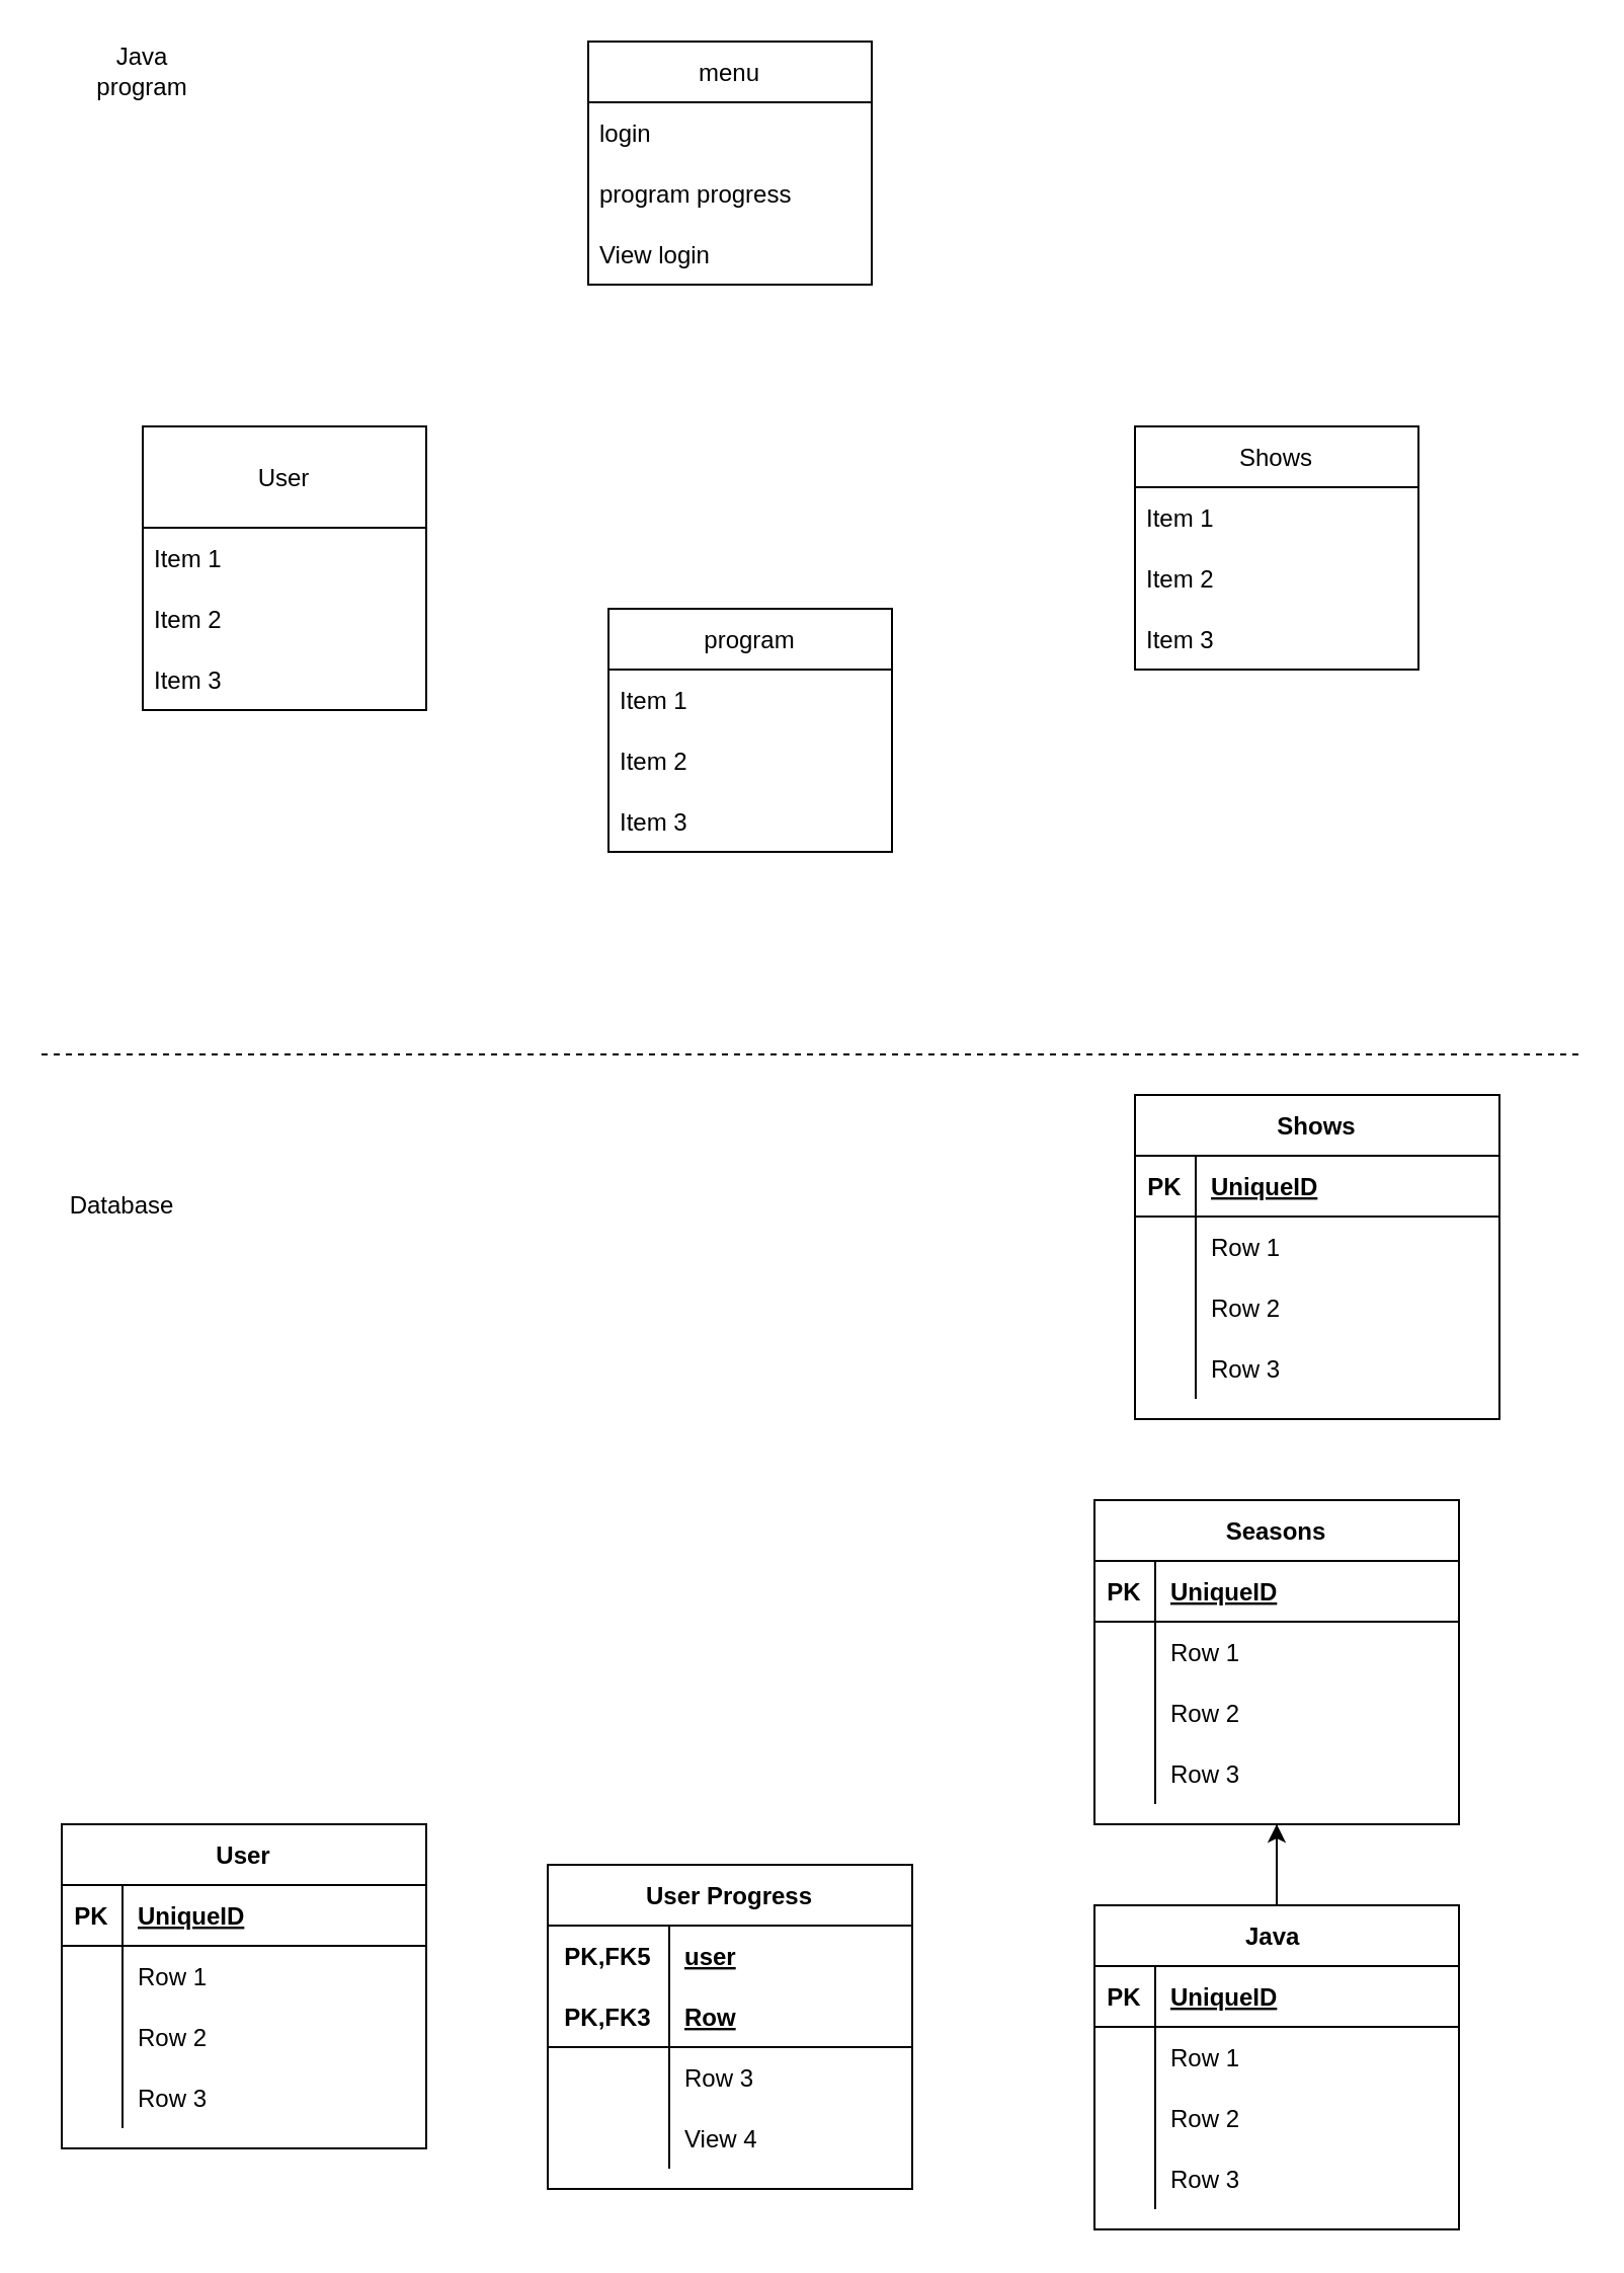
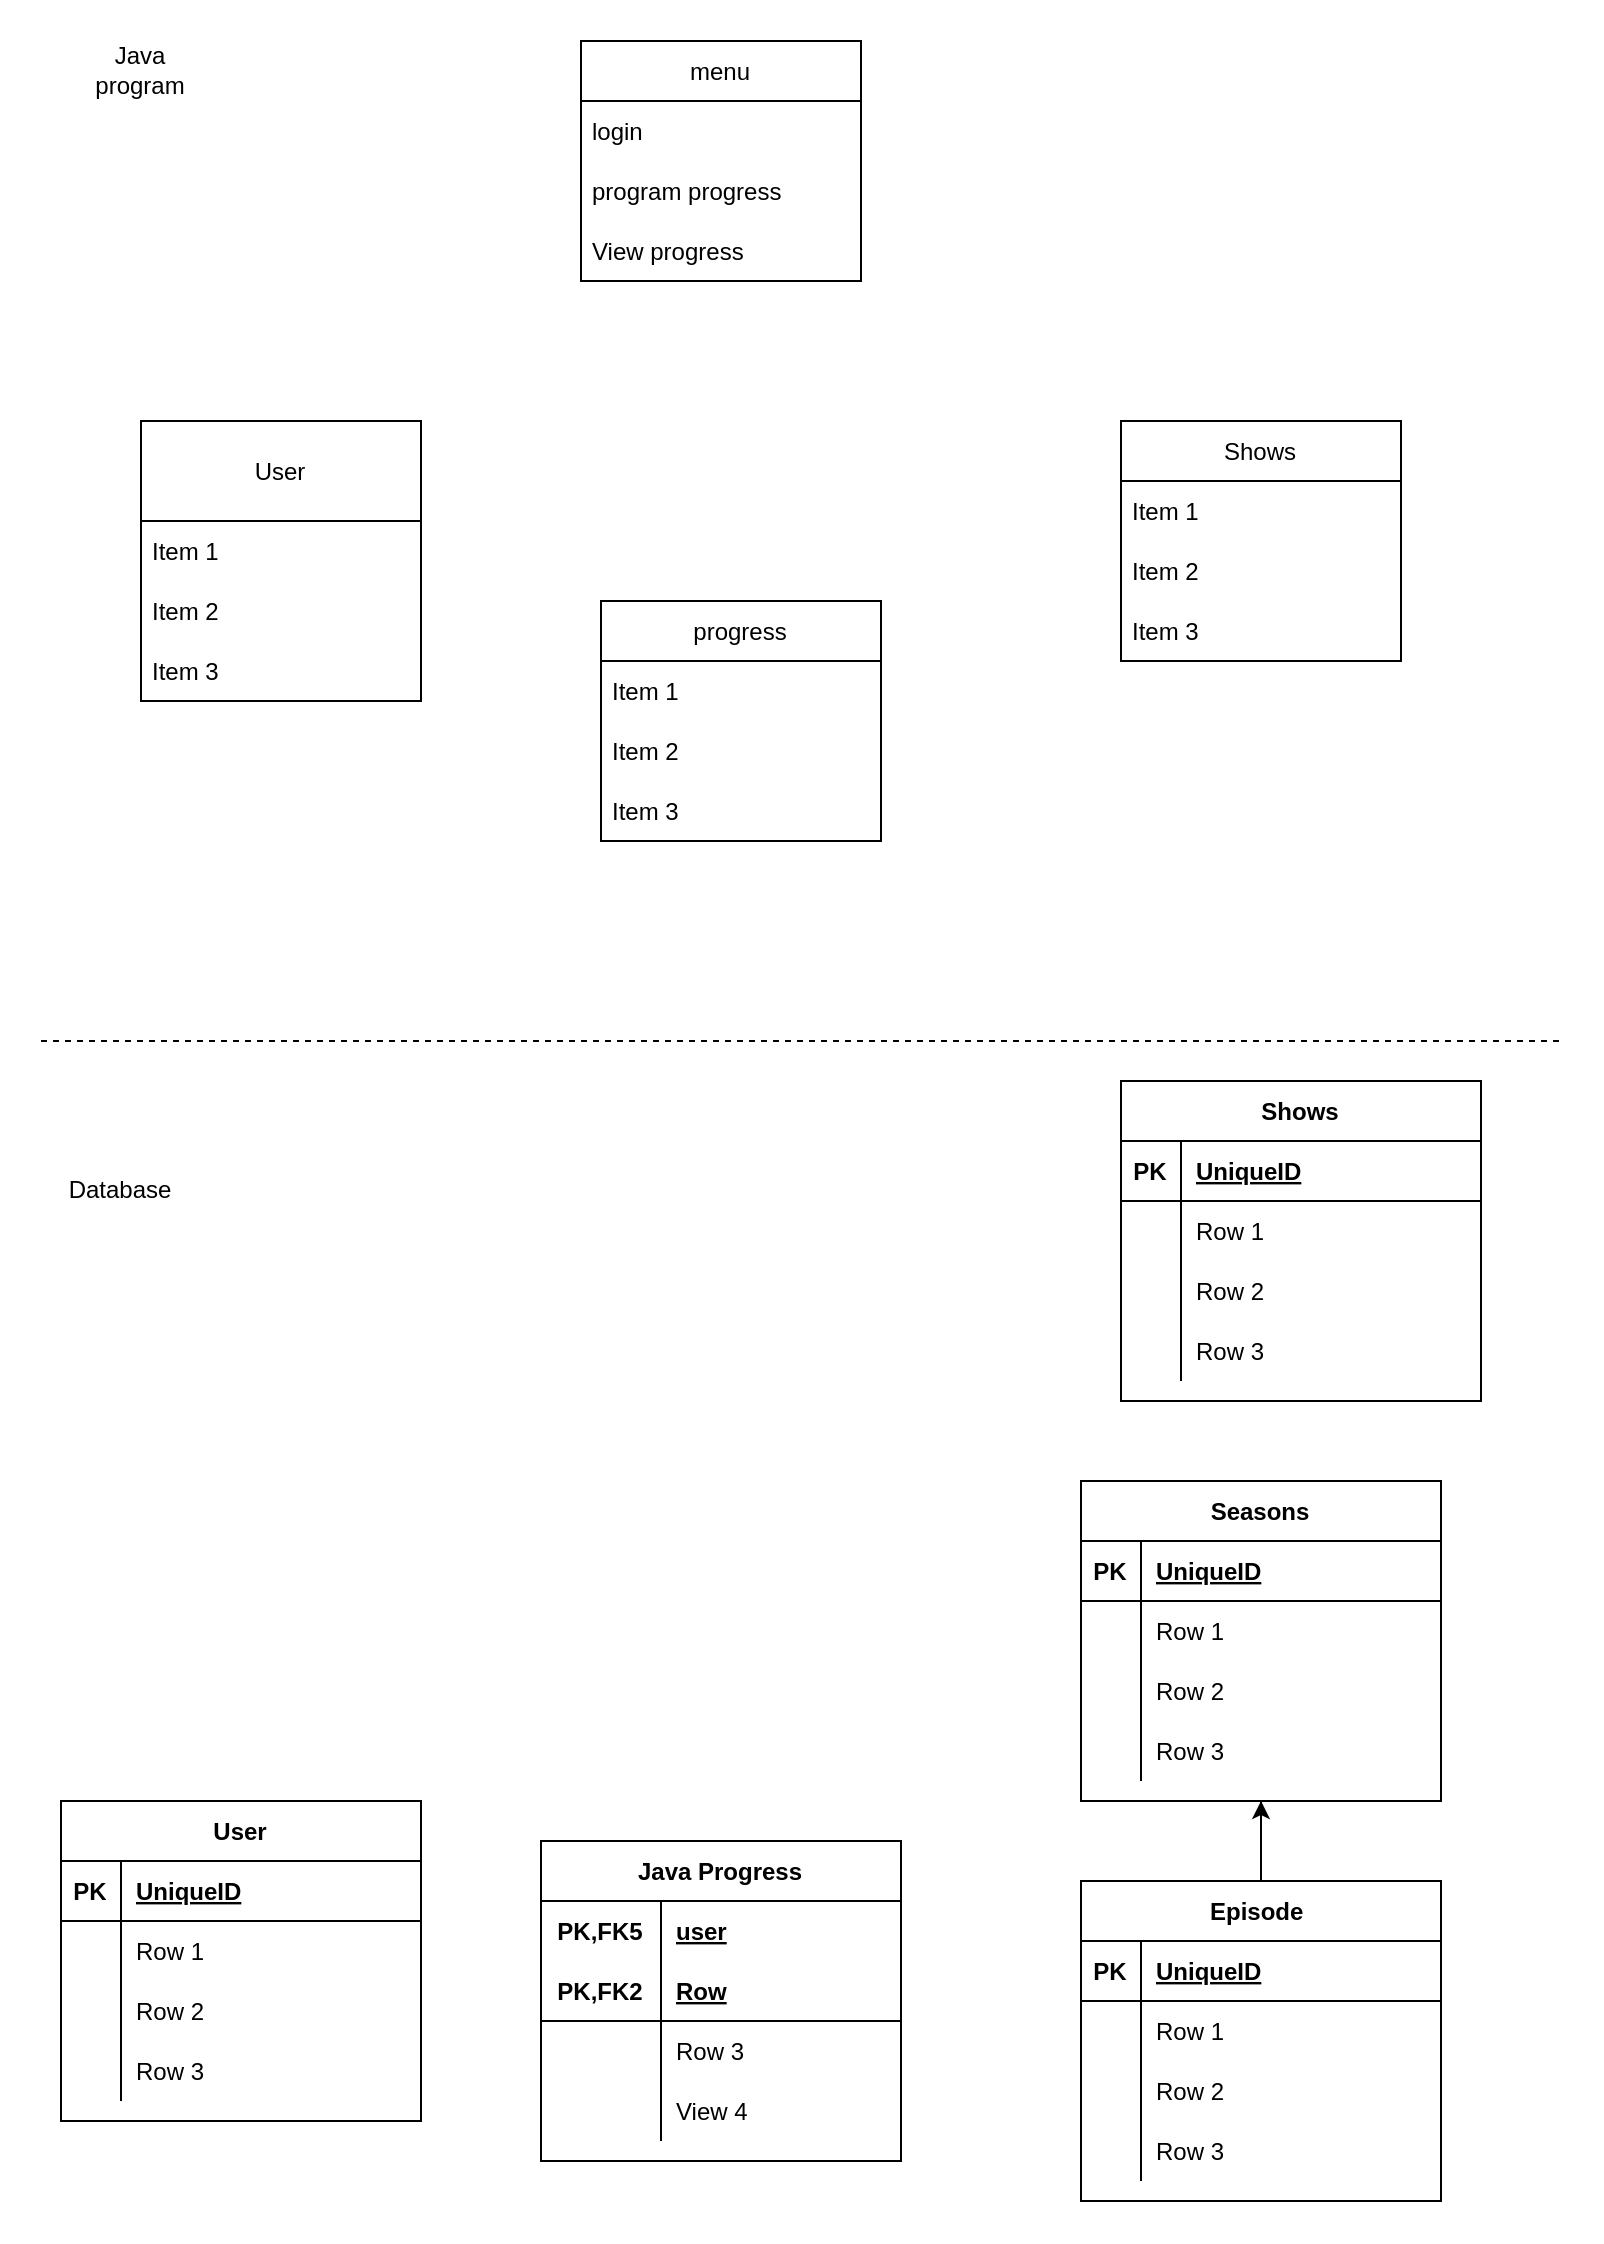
- <mxCell id="13" value="View login" style="text;strokeColor=none;fillColor=none;align=left;verticalAlign=middle;spacingLeft=4;spacingRight=4;overflow=hidden;points=[[0,0.5],[1,0.5]];portConstraint=eastwest;rotatable=0;" vertex="1" parent="10"><mxGeometry y="90" width="140" height="30" as="geometry" /></mxCell>
+ <mxCell id="13" value="View progress" style="text;strokeColor=none;fillColor=none;align=left;verticalAlign=middle;spacingLeft=4;spacingRight=4;overflow=hidden;points=[[0,0.5],[1,0.5]];portConstraint=eastwest;rotatable=0;" vertex="1" parent="10"><mxGeometry y="90" width="140" height="30" as="geometry" /></mxCell>
- <mxCell id="56" value="program" style="swimlane;fontStyle=0;childLayout=stackLayout;horizontal=1;startSize=30;horizontalStack=0;resizeParent=1;resizeParentMax=0;resizeLast=0;collapsible=1;marginBottom=0;" vertex="1" parent="1"><mxGeometry x="300" y="300" width="140" height="120" as="geometry" /></mxCell>
+ <mxCell id="56" value="progress" style="swimlane;fontStyle=0;childLayout=stackLayout;horizontal=1;startSize=30;horizontalStack=0;resizeParent=1;resizeParentMax=0;resizeLast=0;collapsible=1;marginBottom=0;" vertex="1" parent="1"><mxGeometry x="300" y="300" width="140" height="120" as="geometry" /></mxCell>
- <mxCell id="43" value="User Progress" style="shape=table;startSize=30;container=1;collapsible=1;childLayout=tableLayout;fixedRows=1;rowLines=0;fontStyle=1;align=center;resizeLast=1;" vertex="1" parent="1"><mxGeometry x="270" y="920" width="180" height="160" as="geometry" /></mxCell>
+ <mxCell id="43" value="Java Progress" style="shape=table;startSize=30;container=1;collapsible=1;childLayout=tableLayout;fixedRows=1;rowLines=0;fontStyle=1;align=center;resizeLast=1;" vertex="1" parent="1"><mxGeometry x="270" y="920" width="180" height="160" as="geometry" /></mxCell>
- <mxCell id="74" value="Java " style="shape=table;startSize=30;container=1;collapsible=1;childLayout=tableLayout;fixedRows=1;rowLines=0;fontStyle=1;align=center;resizeLast=1;" vertex="1" parent="1"><mxGeometry x="540" y="940" width="180" height="160" as="geometry" /></mxCell>
+ <mxCell id="74" value="Episode " style="shape=table;startSize=30;container=1;collapsible=1;childLayout=tableLayout;fixedRows=1;rowLines=0;fontStyle=1;align=center;resizeLast=1;" vertex="1" parent="1"><mxGeometry x="540" y="940" width="180" height="160" as="geometry" /></mxCell>
- <mxCell id="48" value="PK,FK3" style="shape=partialRectangle;connectable=0;fillColor=none;top=0;left=0;bottom=0;right=0;fontStyle=1;overflow=hidden;" vertex="1" parent="47"><mxGeometry width="60" height="30" as="geometry"><mxRectangle width="60" height="30" as="alternateBounds" /></mxGeometry></mxCell>
+ <mxCell id="48" value="PK,FK2" style="shape=partialRectangle;connectable=0;fillColor=none;top=0;left=0;bottom=0;right=0;fontStyle=1;overflow=hidden;" vertex="1" parent="47"><mxGeometry width="60" height="30" as="geometry"><mxRectangle width="60" height="30" as="alternateBounds" /></mxGeometry></mxCell>
